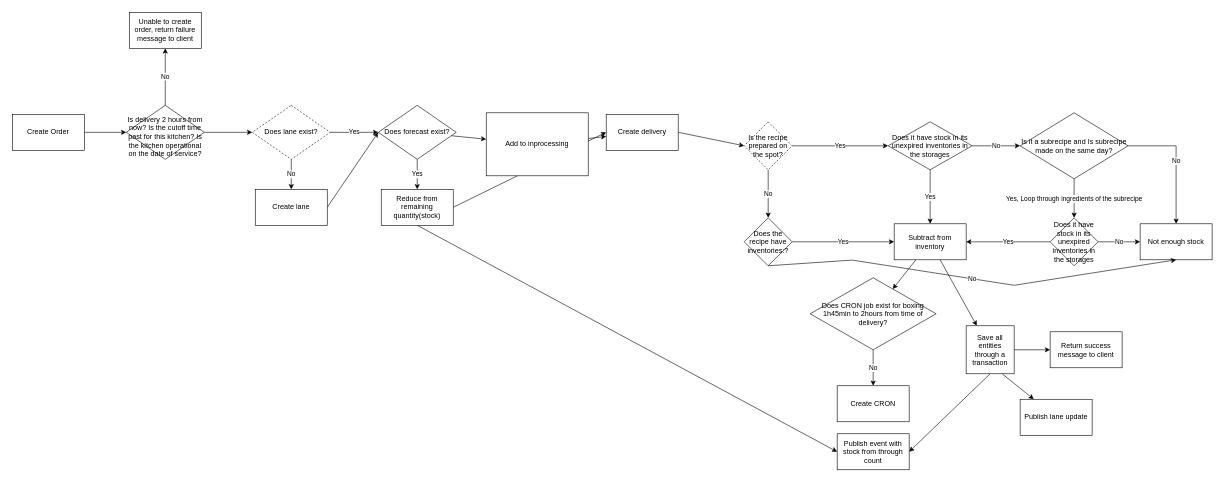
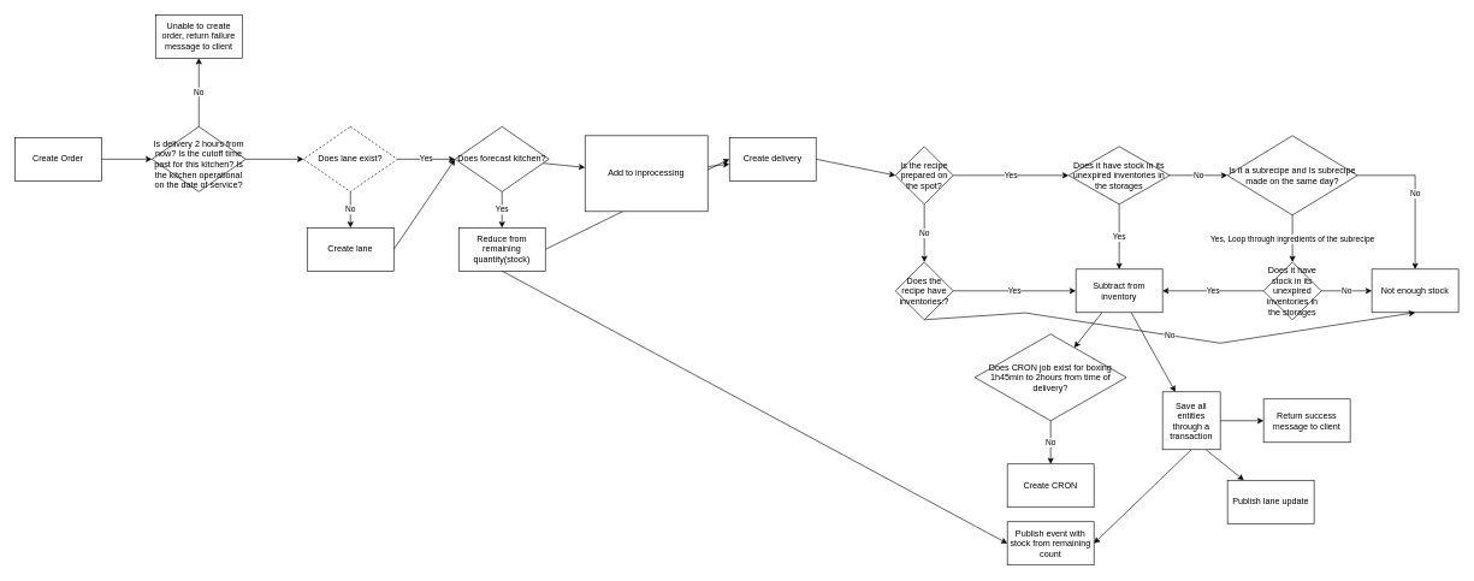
- <mxCell id="15" value="Does forecast exist?" style="rhombus;whiteSpace=wrap;html=1;" vertex="1" parent="1"><mxGeometry x="630" y="175" width="130" height="90" as="geometry" /></mxCell>
+ <mxCell id="15" value="Does forecast kitchen?" style="rhombus;whiteSpace=wrap;html=1;" vertex="1" parent="1"><mxGeometry x="630" y="175" width="130" height="90" as="geometry" /></mxCell>
- <mxCell id="50" value="Is the recipe prepared on the spot?" style="rhombus;whiteSpace=wrap;html=1;dashed=1;" vertex="1" parent="1"><mxGeometry x="1240" y="202.5" width="80" height="80" as="geometry" /></mxCell>
+ <mxCell id="50" value="Is the recipe prepared on the spot?" style="rhombus;whiteSpace=wrap;html=1;" vertex="1" parent="1"><mxGeometry x="1240" y="202.5" width="80" height="80" as="geometry" /></mxCell>
- <mxCell id="36" value="Publish event with stock from through count" style="whiteSpace=wrap;html=1;" vertex="1" parent="1"><mxGeometry x="1395" y="722.5" width="120" height="60" as="geometry" /></mxCell>
+ <mxCell id="36" value="Publish event with stock from remaining count" style="whiteSpace=wrap;html=1;" vertex="1" parent="1"><mxGeometry x="1395" y="722.5" width="120" height="60" as="geometry" /></mxCell>
